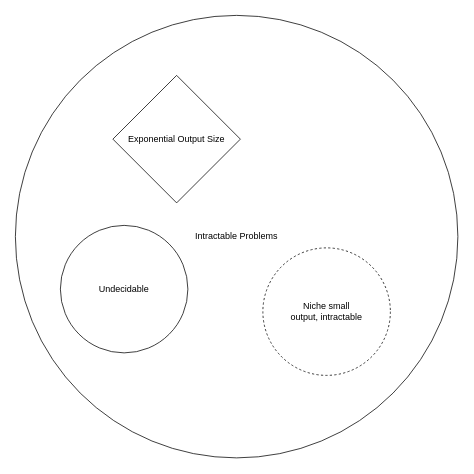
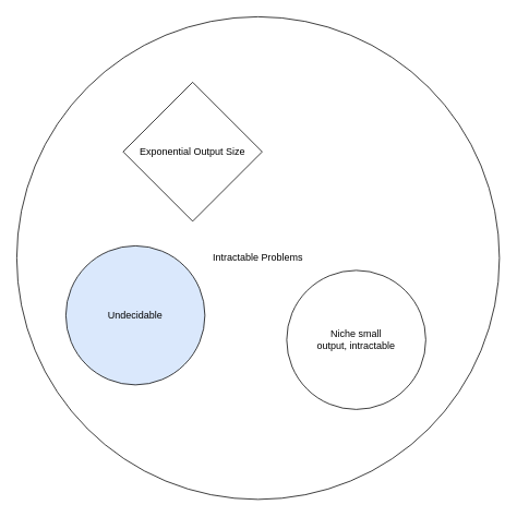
- <mxCell id="4" value="Undecidable" style="ellipse;whiteSpace=wrap;html=1;aspect=fixed;" vertex="1" parent="1"><mxGeometry x="80" y="300" width="170" height="170" as="geometry" /></mxCell>
+ <mxCell id="4" value="Undecidable" style="ellipse;whiteSpace=wrap;html=1;aspect=fixed;fillColor=#dae8fc;" vertex="1" parent="1"><mxGeometry x="80" y="300" width="170" height="170" as="geometry" /></mxCell>
- <mxCell id="5" value="Niche small&lt;br&gt;output, intractable&lt;br&gt;" style="ellipse;whiteSpace=wrap;html=1;aspect=fixed;dashed=1;" vertex="1" parent="1"><mxGeometry x="350" y="330" width="170" height="170" as="geometry" /></mxCell>
+ <mxCell id="5" value="Niche small&lt;br&gt;output, intractable&lt;br&gt;" style="ellipse;whiteSpace=wrap;html=1;aspect=fixed;" vertex="1" parent="1"><mxGeometry x="350" y="330" width="170" height="170" as="geometry" /></mxCell>
